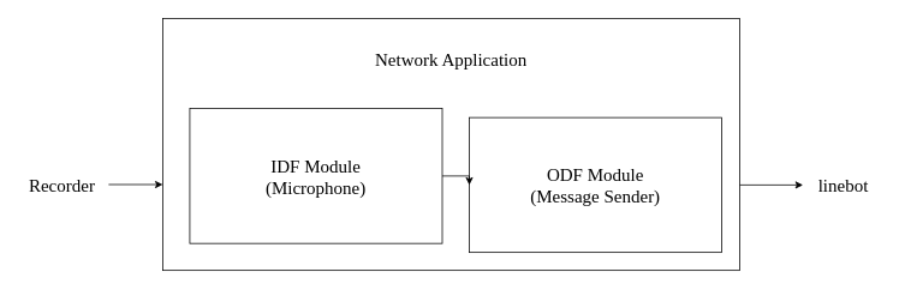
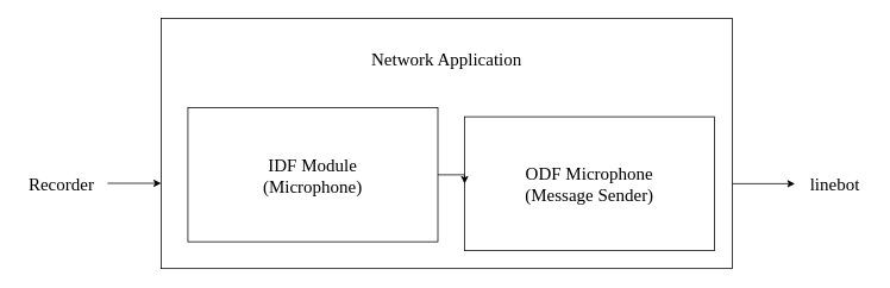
- <mxCell id="4" value="ODF Module&lt;br&gt;(Message Sender)" style="rounded=0;whiteSpace=wrap;html=1;fontFamily=Comic Sans MS;fontSize=20;" vertex="1" parent="1"><mxGeometry x="520" y="130" width="280" height="150" as="geometry" /></mxCell>
+ <mxCell id="4" value="ODF Microphone&lt;br&gt;(Message Sender)" style="rounded=0;whiteSpace=wrap;html=1;fontFamily=Comic Sans MS;fontSize=20;" vertex="1" parent="1"><mxGeometry x="520" y="130" width="280" height="150" as="geometry" /></mxCell>
